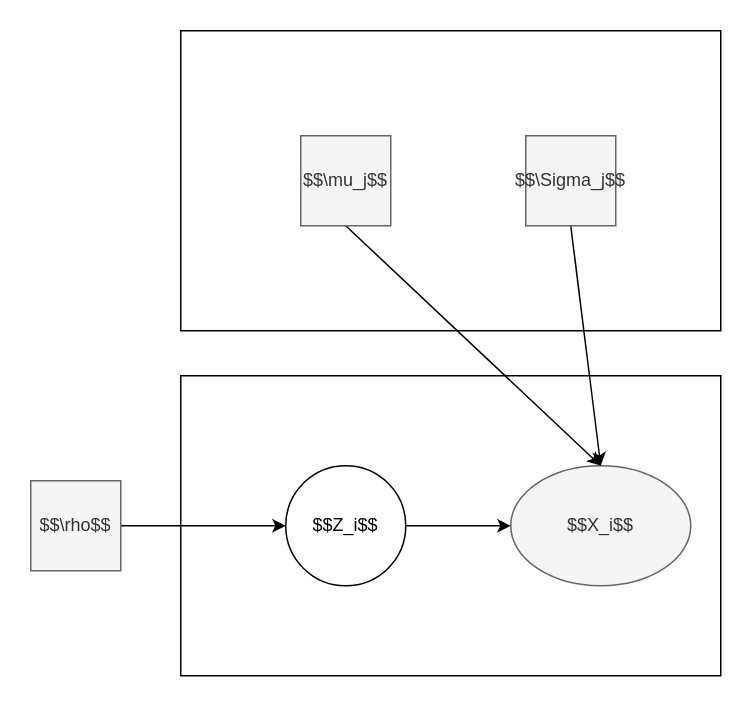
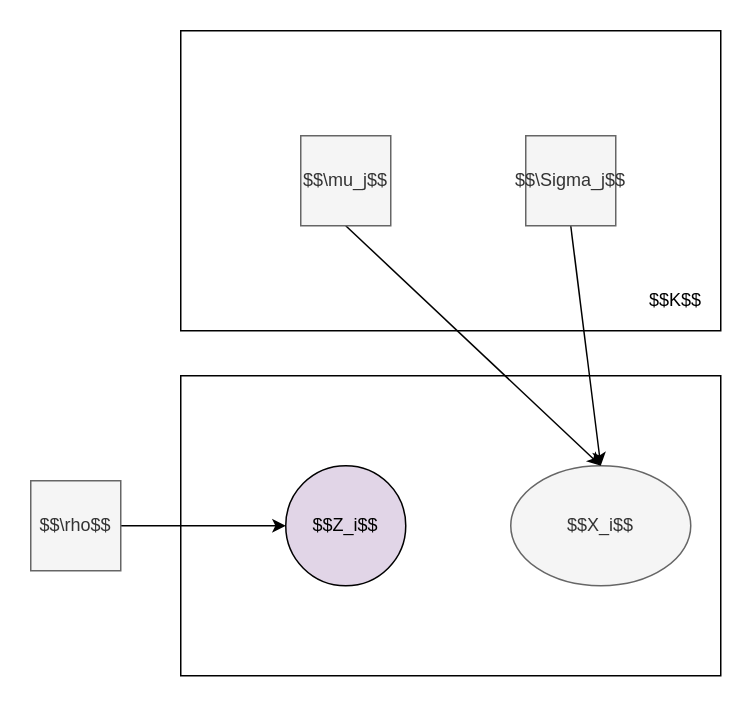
+ <mxCell id="13" value="$$K$$" style="text;html=1;strokeColor=none;fillColor=none;align=center;verticalAlign=middle;whiteSpace=wrap;rounded=0;" vertex="1" parent="1"><mxGeometry x="430" y="190" width="40" height="20" as="geometry" /></mxCell>
- <mxCell id="6" value="$$Z_i$$" style="ellipse;whiteSpace=wrap;html=1;aspect=fixed;" parent="1" vertex="1"><mxGeometry x="190" y="310" width="80" height="80" as="geometry" /></mxCell>
+ <mxCell id="6" value="$$Z_i$$" style="ellipse;whiteSpace=wrap;html=1;aspect=fixed;fillColor=#e1d5e7;" parent="1" vertex="1"><mxGeometry x="190" y="310" width="80" height="80" as="geometry" /></mxCell>
- <mxCell id="5" style="edgeStyle=orthogonalEdgeStyle;rounded=0;orthogonalLoop=1;jettySize=auto;html=1;exitX=1;exitY=0.5;exitDx=0;exitDy=0;" parent="1" source="6" target="4" edge="1"><mxGeometry relative="1" as="geometry" /></mxCell>
